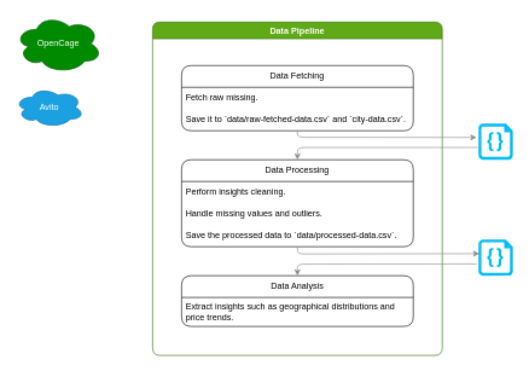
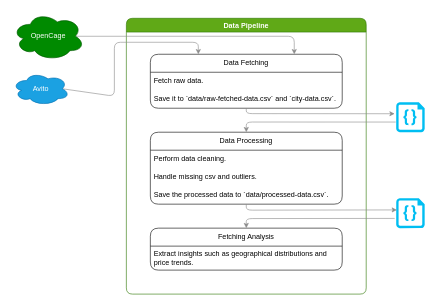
+ <mxCell id="14" style="edgeStyle=none;html=1;exitX=0.875;exitY=0.5;exitDx=0;exitDy=0;exitPerimeter=0;entryX=0.75;entryY=0;entryDx=0;entryDy=0;strokeColor=#8A8A8A;" edge="1" parent="1" source="15" target="3"><mxGeometry relative="1" as="geometry"><mxPoint x="470" y="70" as="targetPoint" /><Array as="points"><mxPoint x="490" y="60" /></Array></mxGeometry></mxCell>
- <mxCell id="4" value="Fetch raw missing." style="text;strokeColor=none;fillColor=none;align=left;verticalAlign=middle;spacingLeft=4;spacingRight=4;overflow=hidden;points=[[0,0.5],[1,0.5]];portConstraint=eastwest;rotatable=0;whiteSpace=wrap;html=1;" vertex="1" parent="3"><mxGeometry y="30" width="320" height="30" as="geometry" /></mxCell>
+ <mxCell id="4" value="Fetch raw data." style="text;strokeColor=none;fillColor=none;align=left;verticalAlign=middle;spacingLeft=4;spacingRight=4;overflow=hidden;points=[[0,0.5],[1,0.5]];portConstraint=eastwest;rotatable=0;whiteSpace=wrap;html=1;" vertex="1" parent="3"><mxGeometry y="30" width="320" height="30" as="geometry" /></mxCell>
+ <mxCell id="12" style="edgeStyle=none;html=1;exitX=0.875;exitY=0.5;exitDx=0;exitDy=0;exitPerimeter=0;entryX=0.25;entryY=0;entryDx=0;entryDy=0;strokeColor=#8A8A8A;" edge="1" parent="1" source="13" target="3"><mxGeometry relative="1" as="geometry"><Array as="points"><mxPoint x="190" y="160" /><mxPoint x="190" y="70" /><mxPoint x="330" y="70" /></Array></mxGeometry></mxCell>
- <mxCell id="7" value="Perform insights cleaning." style="text;strokeColor=none;fillColor=none;align=left;verticalAlign=middle;spacingLeft=4;spacingRight=4;overflow=hidden;points=[[0,0.5],[1,0.5]];portConstraint=eastwest;rotatable=0;whiteSpace=wrap;html=1;rounded=1;" vertex="1" parent="6"><mxGeometry y="30" width="320" height="30" as="geometry" /></mxCell>
+ <mxCell id="7" value="Perform data cleaning." style="text;strokeColor=none;fillColor=none;align=left;verticalAlign=middle;spacingLeft=4;spacingRight=4;overflow=hidden;points=[[0,0.5],[1,0.5]];portConstraint=eastwest;rotatable=0;whiteSpace=wrap;html=1;rounded=1;" vertex="1" parent="6"><mxGeometry y="30" width="320" height="30" as="geometry" /></mxCell>
- <mxCell id="8" value="Handle missing values and outliers." style="text;strokeColor=none;fillColor=none;align=left;verticalAlign=middle;spacingLeft=4;spacingRight=4;overflow=hidden;points=[[0,0.5],[1,0.5]];portConstraint=eastwest;rotatable=0;whiteSpace=wrap;html=1;" vertex="1" parent="6"><mxGeometry y="60" width="320" height="30" as="geometry" /></mxCell>
+ <mxCell id="8" value="Handle missing csv and outliers." style="text;strokeColor=none;fillColor=none;align=left;verticalAlign=middle;spacingLeft=4;spacingRight=4;overflow=hidden;points=[[0,0.5],[1,0.5]];portConstraint=eastwest;rotatable=0;whiteSpace=wrap;html=1;" vertex="1" parent="6"><mxGeometry y="60" width="320" height="30" as="geometry" /></mxCell>
- <mxCell id="10" value="Data Analysis" style="swimlane;fontStyle=0;childLayout=stackLayout;horizontal=1;startSize=30;horizontalStack=0;resizeParent=1;resizeParentMax=0;resizeLast=0;collapsible=1;marginBottom=0;whiteSpace=wrap;html=1;rounded=1;" vertex="1" parent="2"><mxGeometry x="40" y="350" width="320" height="70" as="geometry" /></mxCell>
+ <mxCell id="10" value="Fetching Analysis" style="swimlane;fontStyle=0;childLayout=stackLayout;horizontal=1;startSize=30;horizontalStack=0;resizeParent=1;resizeParentMax=0;resizeLast=0;collapsible=1;marginBottom=0;whiteSpace=wrap;html=1;rounded=1;" vertex="1" parent="2"><mxGeometry x="40" y="350" width="320" height="70" as="geometry" /></mxCell>
